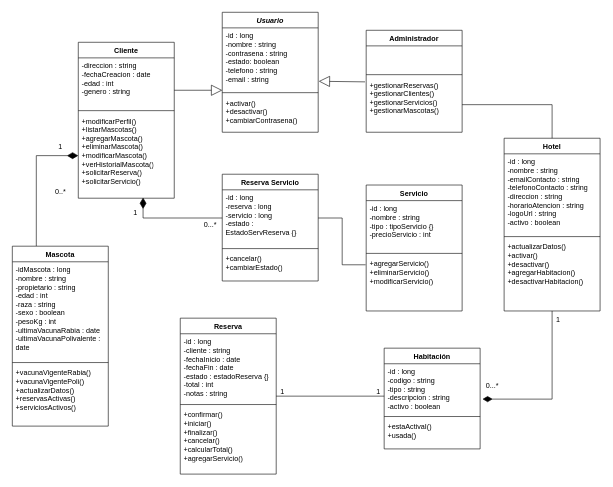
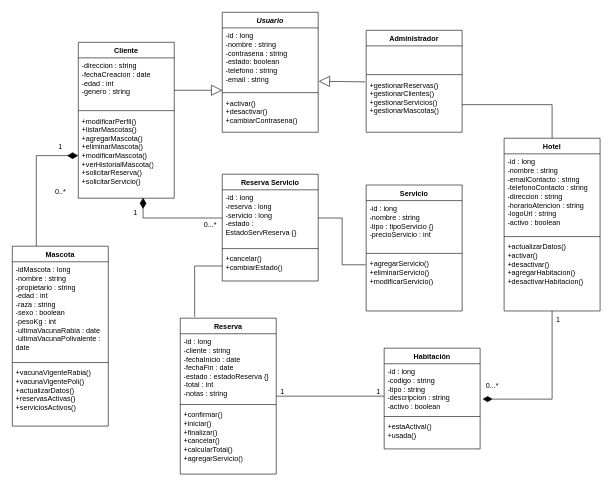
+ <mxCell id="48" style="edgeStyle=orthogonalEdgeStyle;rounded=0;orthogonalLoop=1;jettySize=auto;html=1;entryX=0.15;entryY=-0.008;entryDx=0;entryDy=0;entryPerimeter=0;endArrow=none;endFill=0;" edge="1" parent="1" source="38" target="14"><mxGeometry relative="1" as="geometry" /></mxCell>
